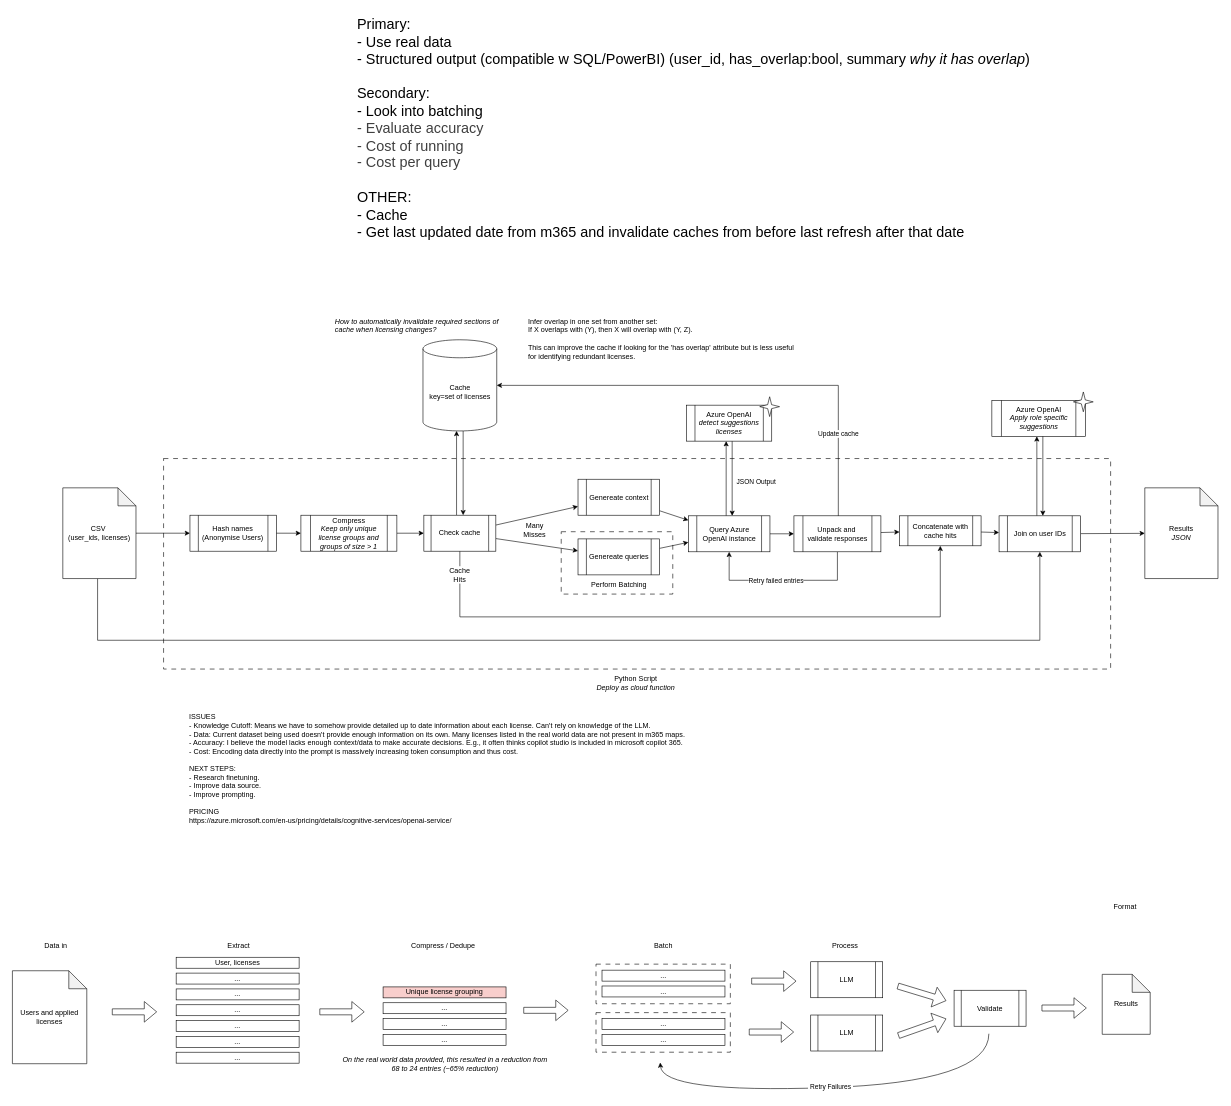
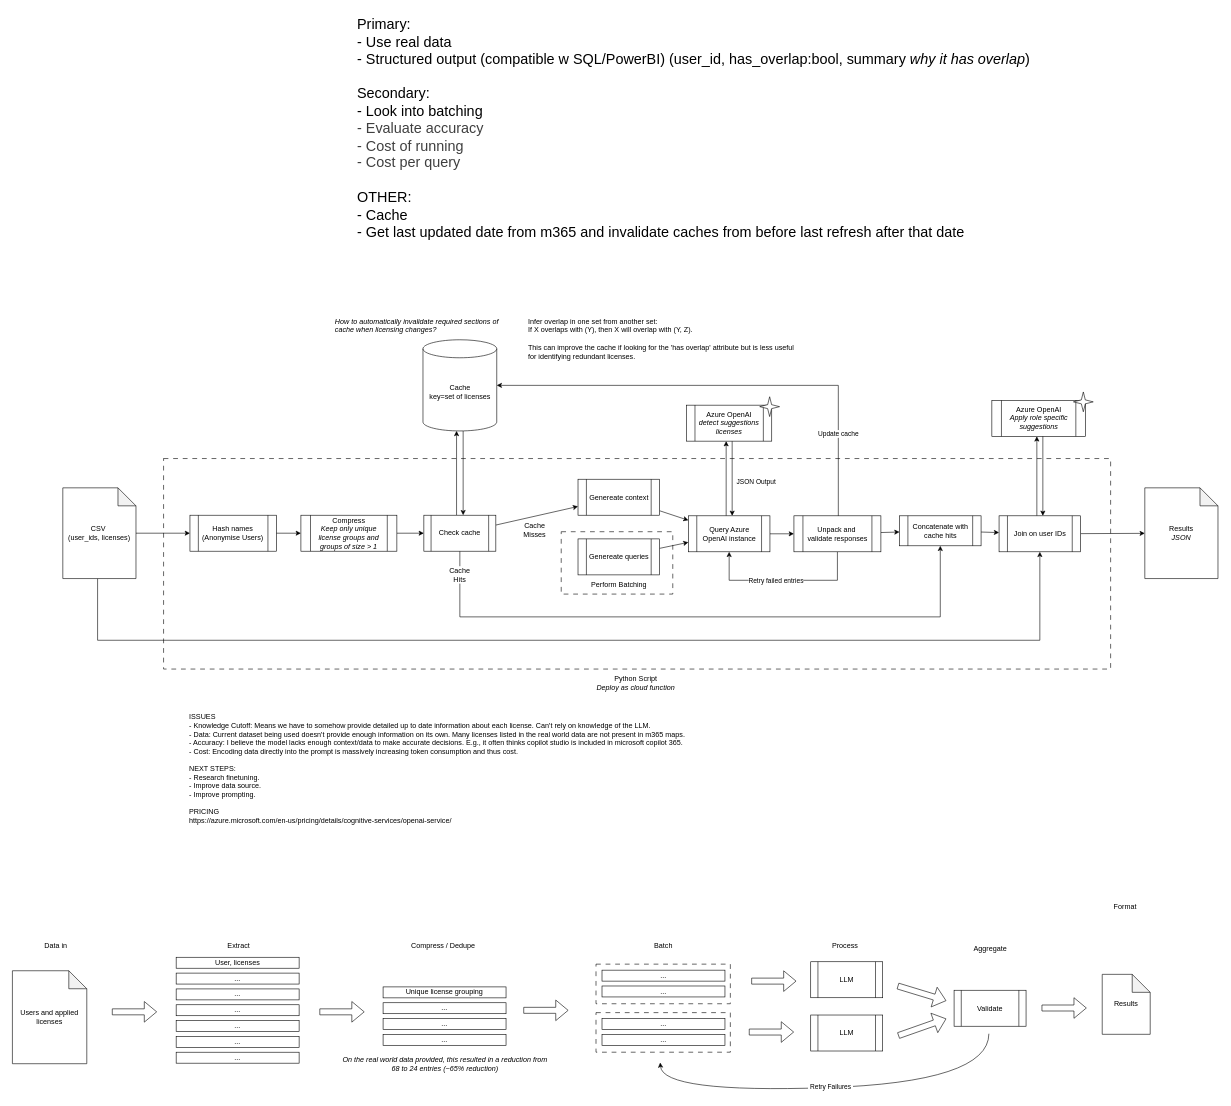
- <mxCell id="30" value="Many&lt;br&gt;Misses" style="text;html=1;align=center;verticalAlign=middle;whiteSpace=wrap;rounded=0;" parent="1" vertex="1"><mxGeometry x="861" y="869" width="60" height="30" as="geometry" /></mxCell>
+ <mxCell id="30" value="Cache&lt;br&gt;Misses" style="text;html=1;align=center;verticalAlign=middle;whiteSpace=wrap;rounded=0;" parent="1" vertex="1"><mxGeometry x="861" y="869" width="60" height="30" as="geometry" /></mxCell>
- <mxCell id="27" style="edgeStyle=none;html=1;" parent="1" source="29" target="21" edge="1"><mxGeometry relative="1" as="geometry" /></mxCell>
+ <mxCell id="88" value="Aggregate" style="text;html=1;align=center;verticalAlign=middle;whiteSpace=wrap;rounded=0;" vertex="1" parent="1"><mxGeometry x="1592.5" y="1565.5" width="115" height="30" as="geometry" /></mxCell>
- <mxCell id="69" value="Unique license grouping" style="rounded=0;whiteSpace=wrap;html=1;fillColor=#f8cecc;" vertex="1" parent="1"><mxGeometry x="638" y="1644.95" width="205" height="18.281" as="geometry" /></mxCell>
+ <mxCell id="69" value="Unique license grouping" style="rounded=0;whiteSpace=wrap;html=1;" vertex="1" parent="1"><mxGeometry x="638" y="1644.95" width="205" height="18.281" as="geometry" /></mxCell>
